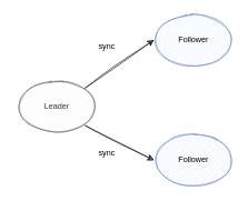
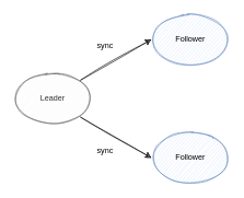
- <mxCell id="4" value="Leader" style="ellipse;whiteSpace=wrap;html=1;fillColor=#f5f5f5;strokeColor=#666666;fontColor=#333333;sketch=1;" vertex="1" parent="1"><mxGeometry x="25" y="120" width="120" height="80" as="geometry" /></mxCell>
+ <mxCell id="4" value="Leader" style="ellipse;whiteSpace=wrap;html=1;fillColor=#f5f5f5;strokeColor=#666666;fontColor=#333333;sketch=1;" vertex="1" parent="1"><mxGeometry x="20" y="110" width="120" height="80" as="geometry" /></mxCell>
